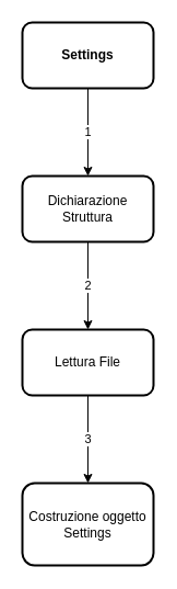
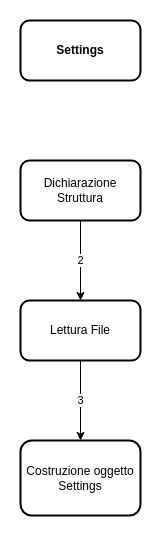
- <mxCell id="2" value="1" style="edgeStyle=orthogonalEdgeStyle;rounded=0;orthogonalLoop=1;jettySize=auto;html=1;" edge="1" parent="1" source="3" target="5"><mxGeometry relative="1" as="geometry" /></mxCell>
